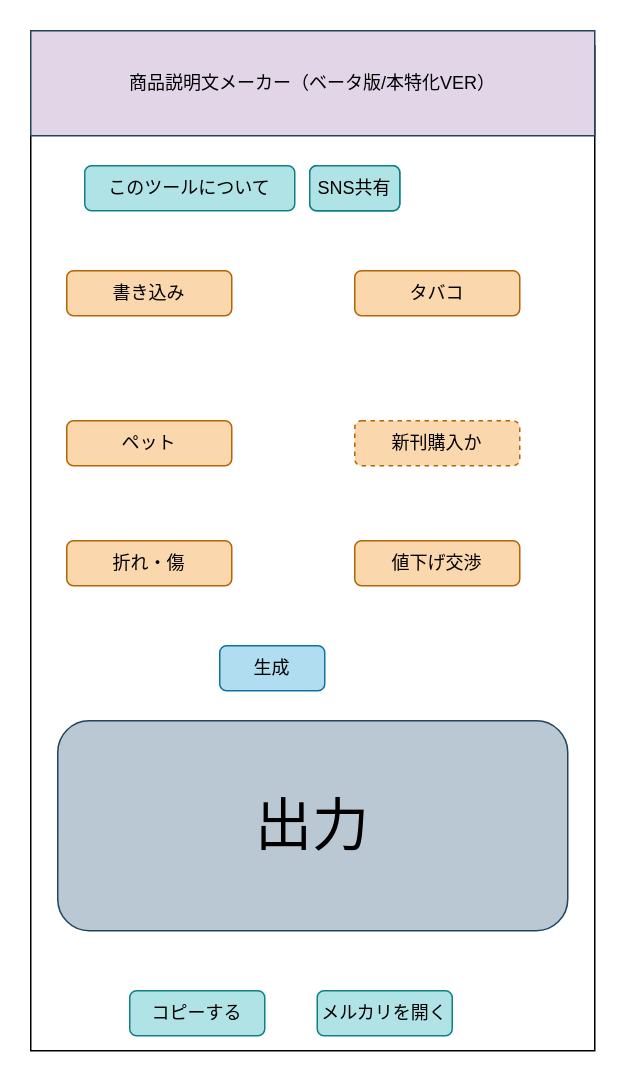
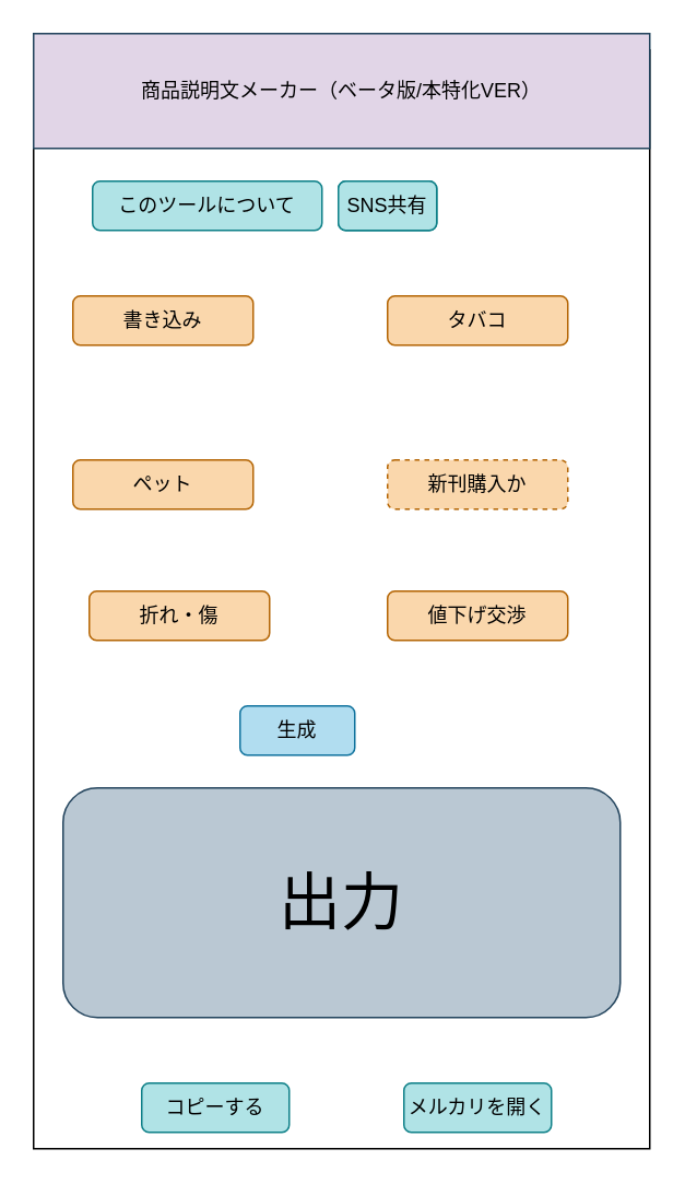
- <mxCell id="16" value="&lt;font color=&quot;#000000&quot;&gt;折れ・傷&lt;/font&gt;" style="rounded=1;whiteSpace=wrap;html=1;fillColor=#fad7ac;strokeColor=#b46504;" vertex="1" parent="1"><mxGeometry x="44" y="360" width="110" height="30" as="geometry" /></mxCell>
+ <mxCell id="16" value="&lt;font color=&quot;#000000&quot;&gt;折れ・傷&lt;/font&gt;" style="rounded=1;whiteSpace=wrap;html=1;fillColor=#fad7ac;strokeColor=#b46504;" vertex="1" parent="1"><mxGeometry x="54" y="360" width="110" height="30" as="geometry" /></mxCell>
- <mxCell id="14" value="&lt;font color=&quot;#000000&quot;&gt;メルカリを開く&lt;/font&gt;" style="rounded=1;whiteSpace=wrap;html=1;fillColor=#b0e3e6;strokeColor=#0e8088;" parent="1" vertex="1"><mxGeometry x="211" y="660" width="90" height="30" as="geometry" /></mxCell>
+ <mxCell id="14" value="&lt;font color=&quot;#000000&quot;&gt;メルカリを開く&lt;/font&gt;" style="rounded=1;whiteSpace=wrap;html=1;fillColor=#b0e3e6;strokeColor=#0e8088;" parent="1" vertex="1"><mxGeometry x="246" y="660" width="90" height="30" as="geometry" /></mxCell>
